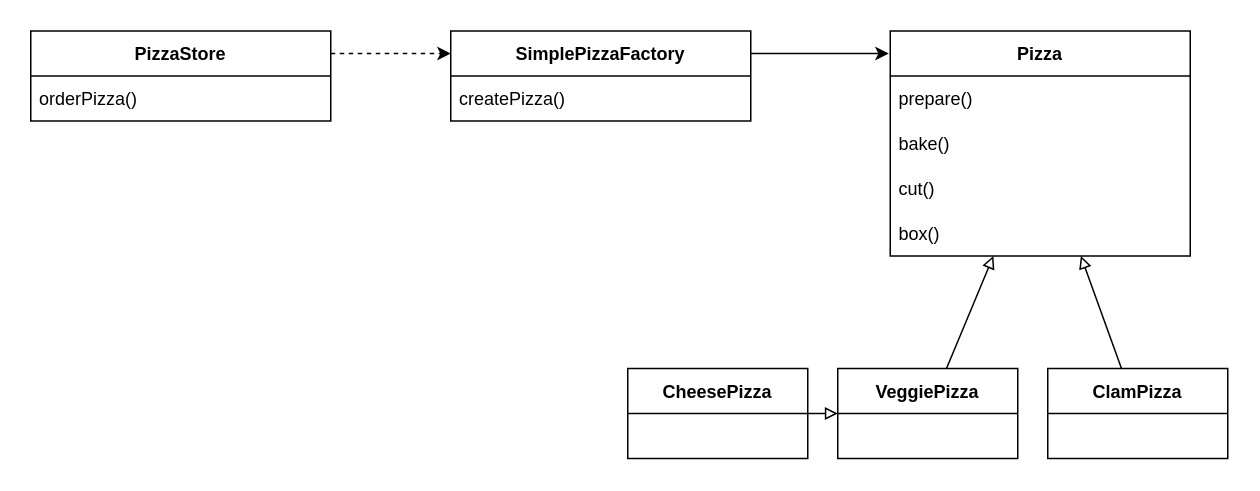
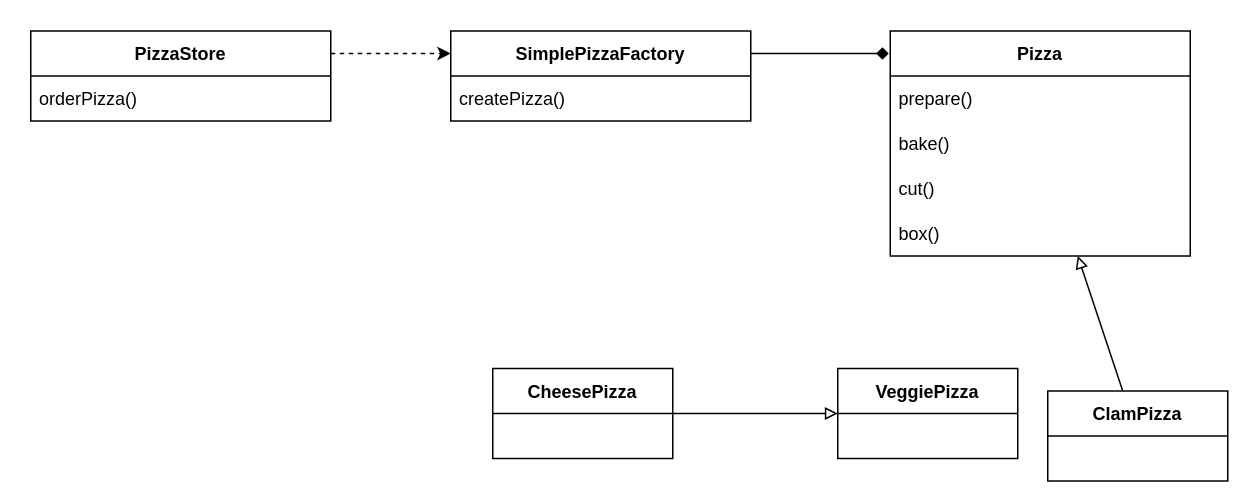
- <mxCell id="18" value="" style="endArrow=classic;html=1;rounded=0;exitX=1;exitY=0.25;exitDx=0;exitDy=0;entryX=-0.005;entryY=0.1;entryDx=0;entryDy=0;entryPerimeter=0;" edge="1" parent="1" source="13" target="4"><mxGeometry width="50" height="50" relative="1" as="geometry"><mxPoint x="270" y="100" as="sourcePoint" /><mxPoint x="540" y="90" as="targetPoint" /></mxGeometry></mxCell>
+ <mxCell id="18" value="" style="endArrow=diamond;html=1;rounded=0;exitX=1;exitY=0.25;exitDx=0;exitDy=0;entryX=-0.005;entryY=0.1;entryDx=0;entryDy=0;entryPerimeter=0;" edge="1" parent="1" source="13" target="4"><mxGeometry width="50" height="50" relative="1" as="geometry"><mxPoint x="270" y="100" as="sourcePoint" /><mxPoint x="540" y="90" as="targetPoint" /></mxGeometry></mxCell>
- <mxCell id="3" value="" style="endArrow=block;html=1;rounded=0;endFill=0;" parent="1" source="11" target="4" edge="1"><mxGeometry width="50" height="50" relative="1" as="geometry"><mxPoint x="555.727" y="240" as="sourcePoint" /><mxPoint x="621.182" y="180" as="targetPoint" /></mxGeometry></mxCell>
- <mxCell id="9" value="CheesePizza" style="swimlane;fontStyle=1;childLayout=stackLayout;horizontal=1;startSize=30;horizontalStack=0;resizeParent=1;resizeParentMax=0;resizeLast=0;collapsible=1;marginBottom=0;" parent="1" vertex="1"><mxGeometry x="418" y="245" width="120" height="60" as="geometry" /></mxCell>
+ <mxCell id="9" value="CheesePizza" style="swimlane;fontStyle=1;childLayout=stackLayout;horizontal=1;startSize=30;horizontalStack=0;resizeParent=1;resizeParentMax=0;resizeLast=0;collapsible=1;marginBottom=0;" parent="1" vertex="1"><mxGeometry x="328" y="245" width="120" height="60" as="geometry" /></mxCell>
- <mxCell id="12" value="ClamPizza" style="swimlane;fontStyle=1;childLayout=stackLayout;horizontal=1;startSize=30;horizontalStack=0;resizeParent=1;resizeParentMax=0;resizeLast=0;collapsible=1;marginBottom=0;" parent="1" vertex="1"><mxGeometry x="698" y="245" width="120" height="60" as="geometry" /></mxCell>
+ <mxCell id="12" value="ClamPizza" style="swimlane;fontStyle=1;childLayout=stackLayout;horizontal=1;startSize=30;horizontalStack=0;resizeParent=1;resizeParentMax=0;resizeLast=0;collapsible=1;marginBottom=0;" parent="1" vertex="1"><mxGeometry x="698" y="260" width="120" height="60" as="geometry" /></mxCell>
